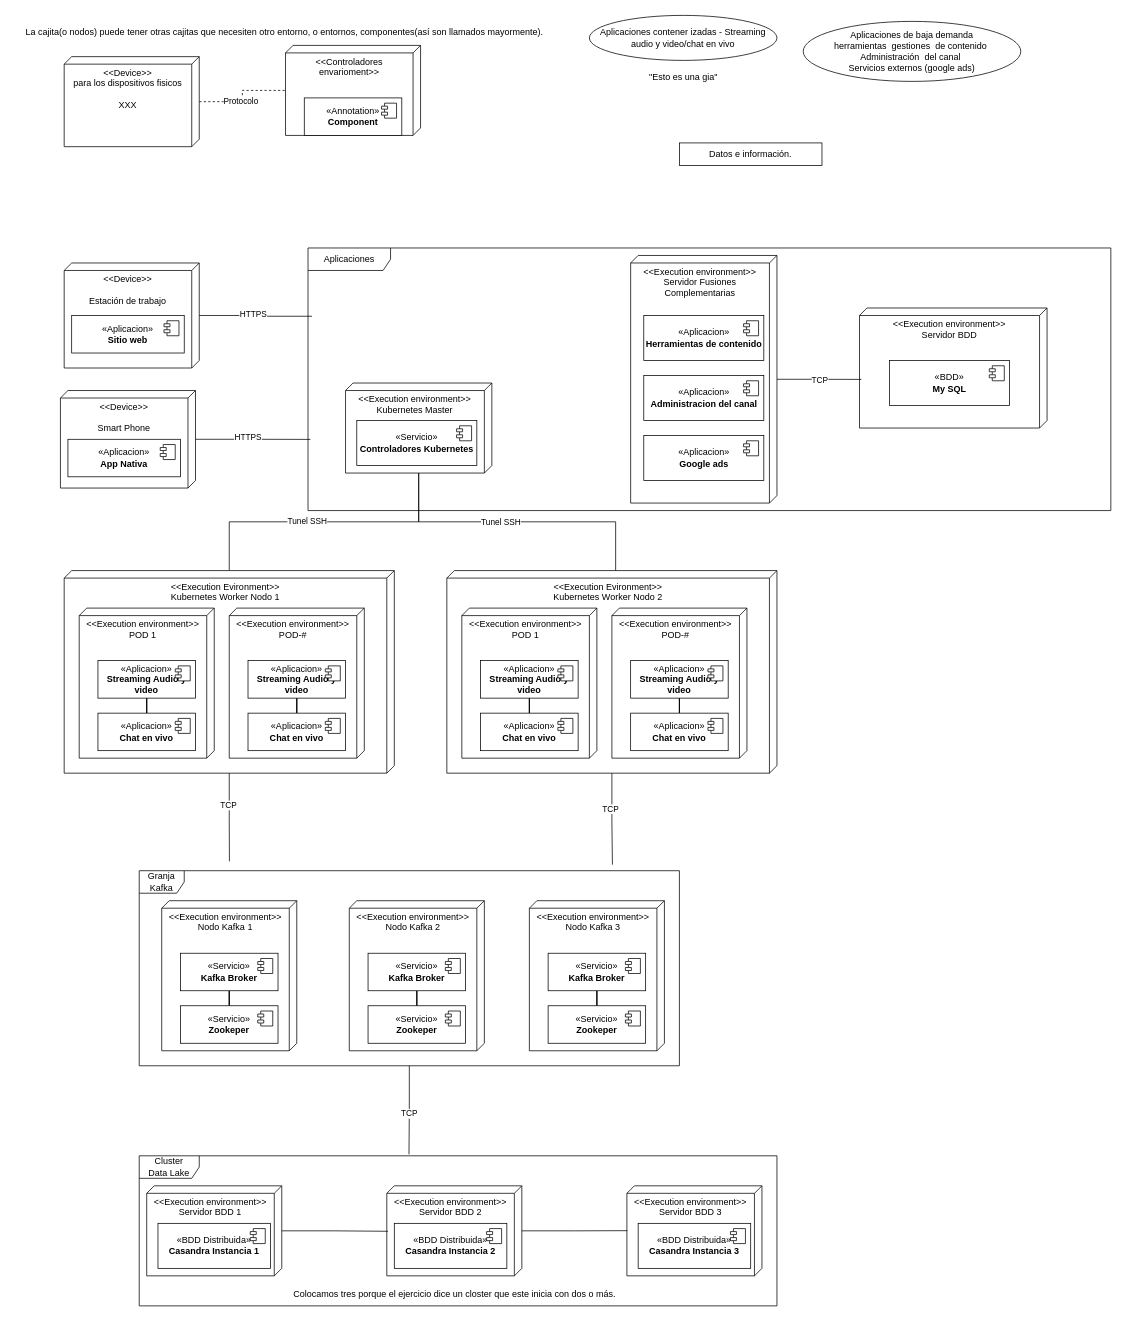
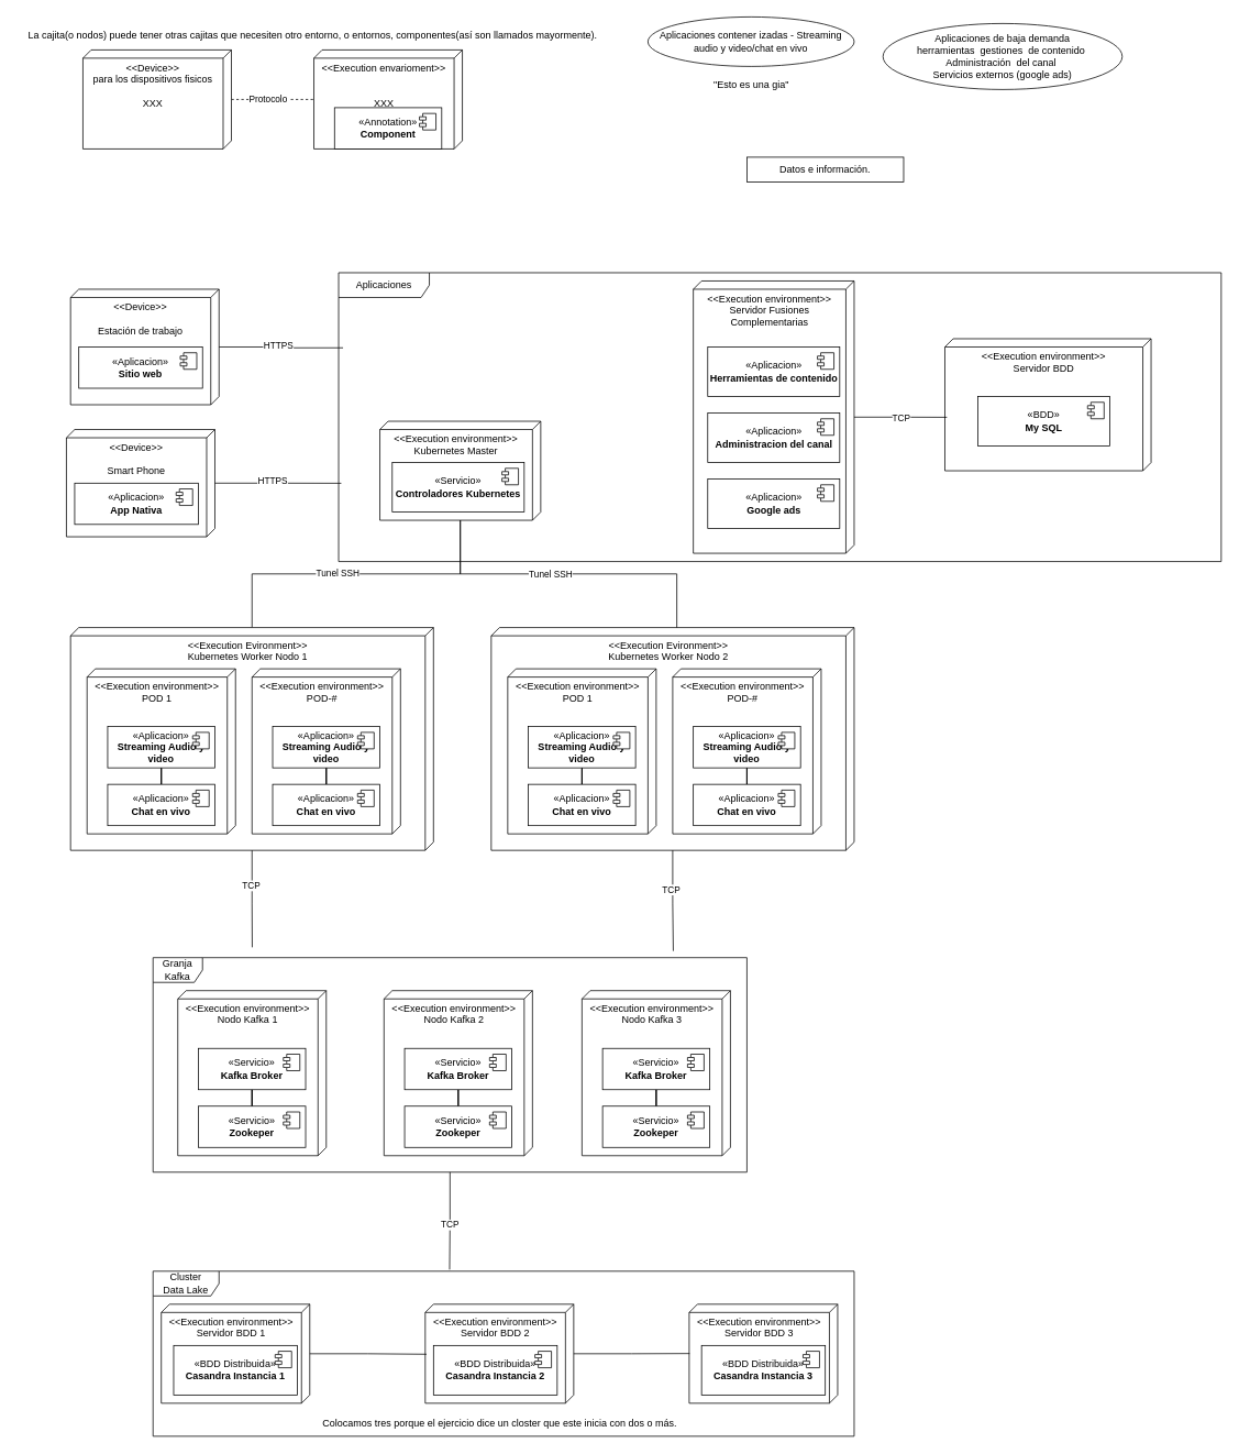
- <mxCell id="5" value="&amp;lt;&amp;lt;Controladores envarioment&amp;gt;&amp;gt;&lt;div&gt;&lt;br&gt;&lt;/div&gt;&lt;div&gt;&lt;br&gt;&lt;/div&gt;&lt;div&gt;XXX&lt;/div&gt;" style="verticalAlign=top;align=center;spacingTop=8;spacingLeft=2;spacingRight=12;shape=cube;size=10;direction=south;fontStyle=0;html=1;whiteSpace=wrap;" vertex="1" parent="1"><mxGeometry x="380" y="60" width="180" height="120" as="geometry" /></mxCell>
+ <mxCell id="5" value="&amp;lt;&amp;lt;Execution envarioment&amp;gt;&amp;gt;&lt;div&gt;&lt;br&gt;&lt;/div&gt;&lt;div&gt;&lt;br&gt;&lt;/div&gt;&lt;div&gt;XXX&lt;/div&gt;" style="verticalAlign=top;align=center;spacingTop=8;spacingLeft=2;spacingRight=12;shape=cube;size=10;direction=south;fontStyle=0;html=1;whiteSpace=wrap;" vertex="1" parent="1"><mxGeometry x="380" y="60" width="180" height="120" as="geometry" /></mxCell>
- <mxCell id="4" value="&amp;lt;&amp;lt;Device&amp;gt;&amp;gt;&lt;div&gt;para los dispositivos fisicos&lt;/div&gt;&lt;div&gt;&lt;br&gt;&lt;/div&gt;&lt;div&gt;XXX&lt;/div&gt;&lt;div&gt;&lt;br&gt;&lt;/div&gt;" style="verticalAlign=top;align=center;spacingTop=8;spacingLeft=2;spacingRight=12;shape=cube;size=10;direction=south;fontStyle=0;html=1;whiteSpace=wrap;" parent="1" vertex="1"><mxGeometry x="85" y="75" width="180" height="120" as="geometry" /></mxCell>
+ <mxCell id="4" value="&amp;lt;&amp;lt;Device&amp;gt;&amp;gt;&lt;div&gt;para los dispositivos fisicos&lt;/div&gt;&lt;div&gt;&lt;br&gt;&lt;/div&gt;&lt;div&gt;XXX&lt;/div&gt;&lt;div&gt;&lt;br&gt;&lt;/div&gt;" style="verticalAlign=top;align=center;spacingTop=8;spacingLeft=2;spacingRight=12;shape=cube;size=10;direction=south;fontStyle=0;html=1;whiteSpace=wrap;" parent="1" vertex="1"><mxGeometry x="100" y="60" width="180" height="120" as="geometry" /></mxCell>
